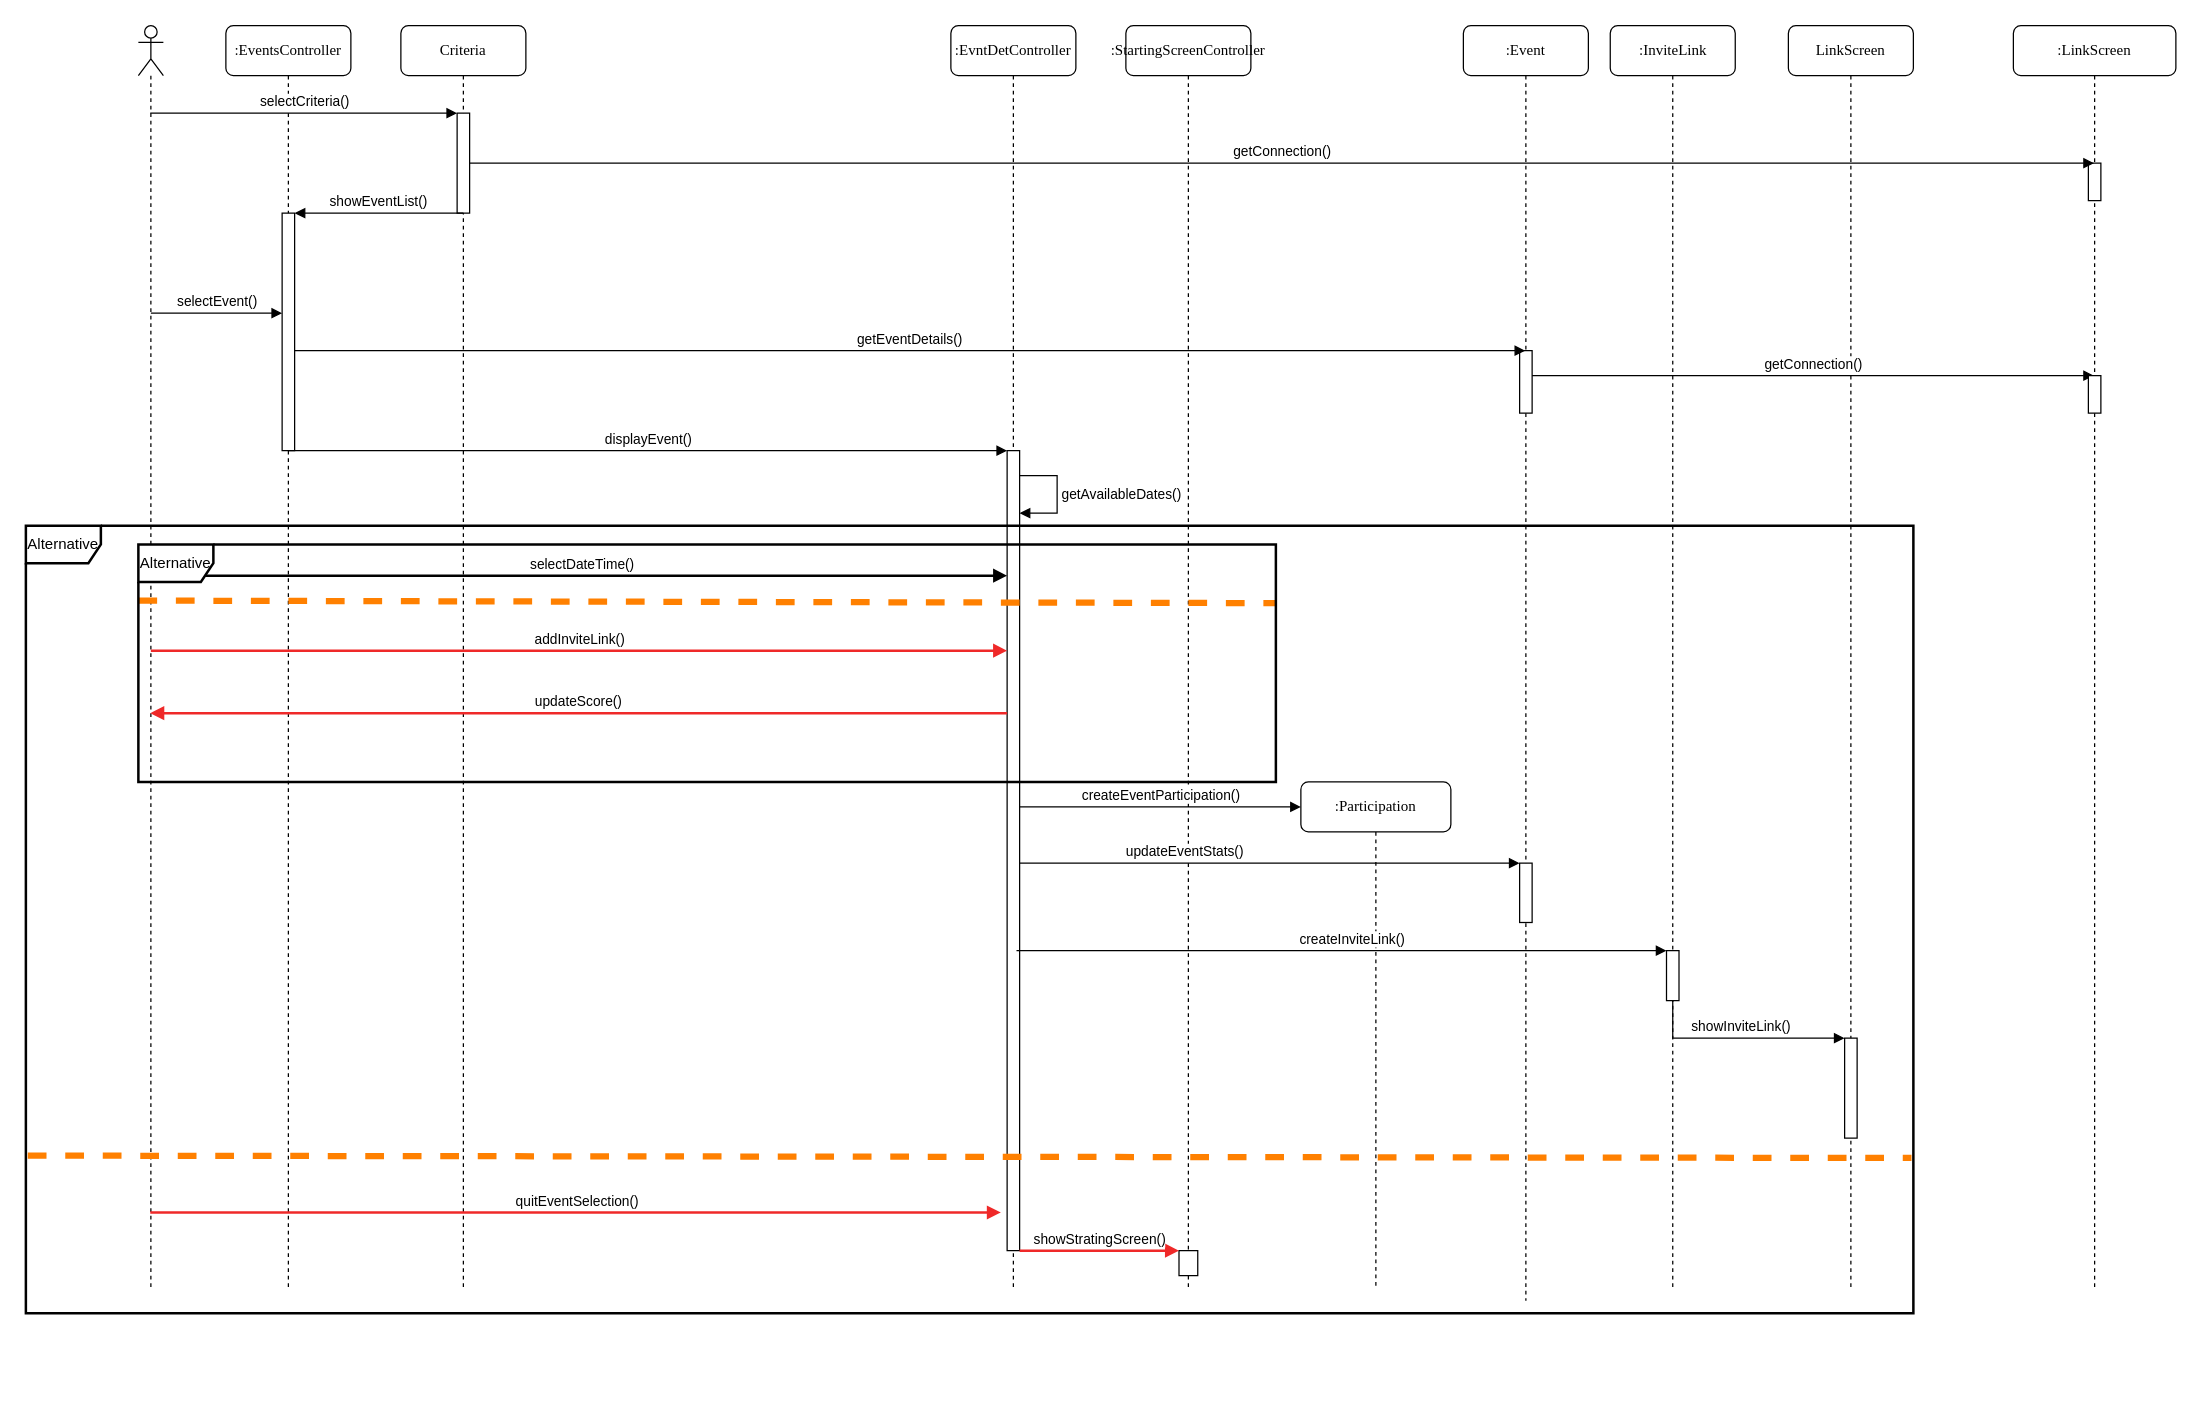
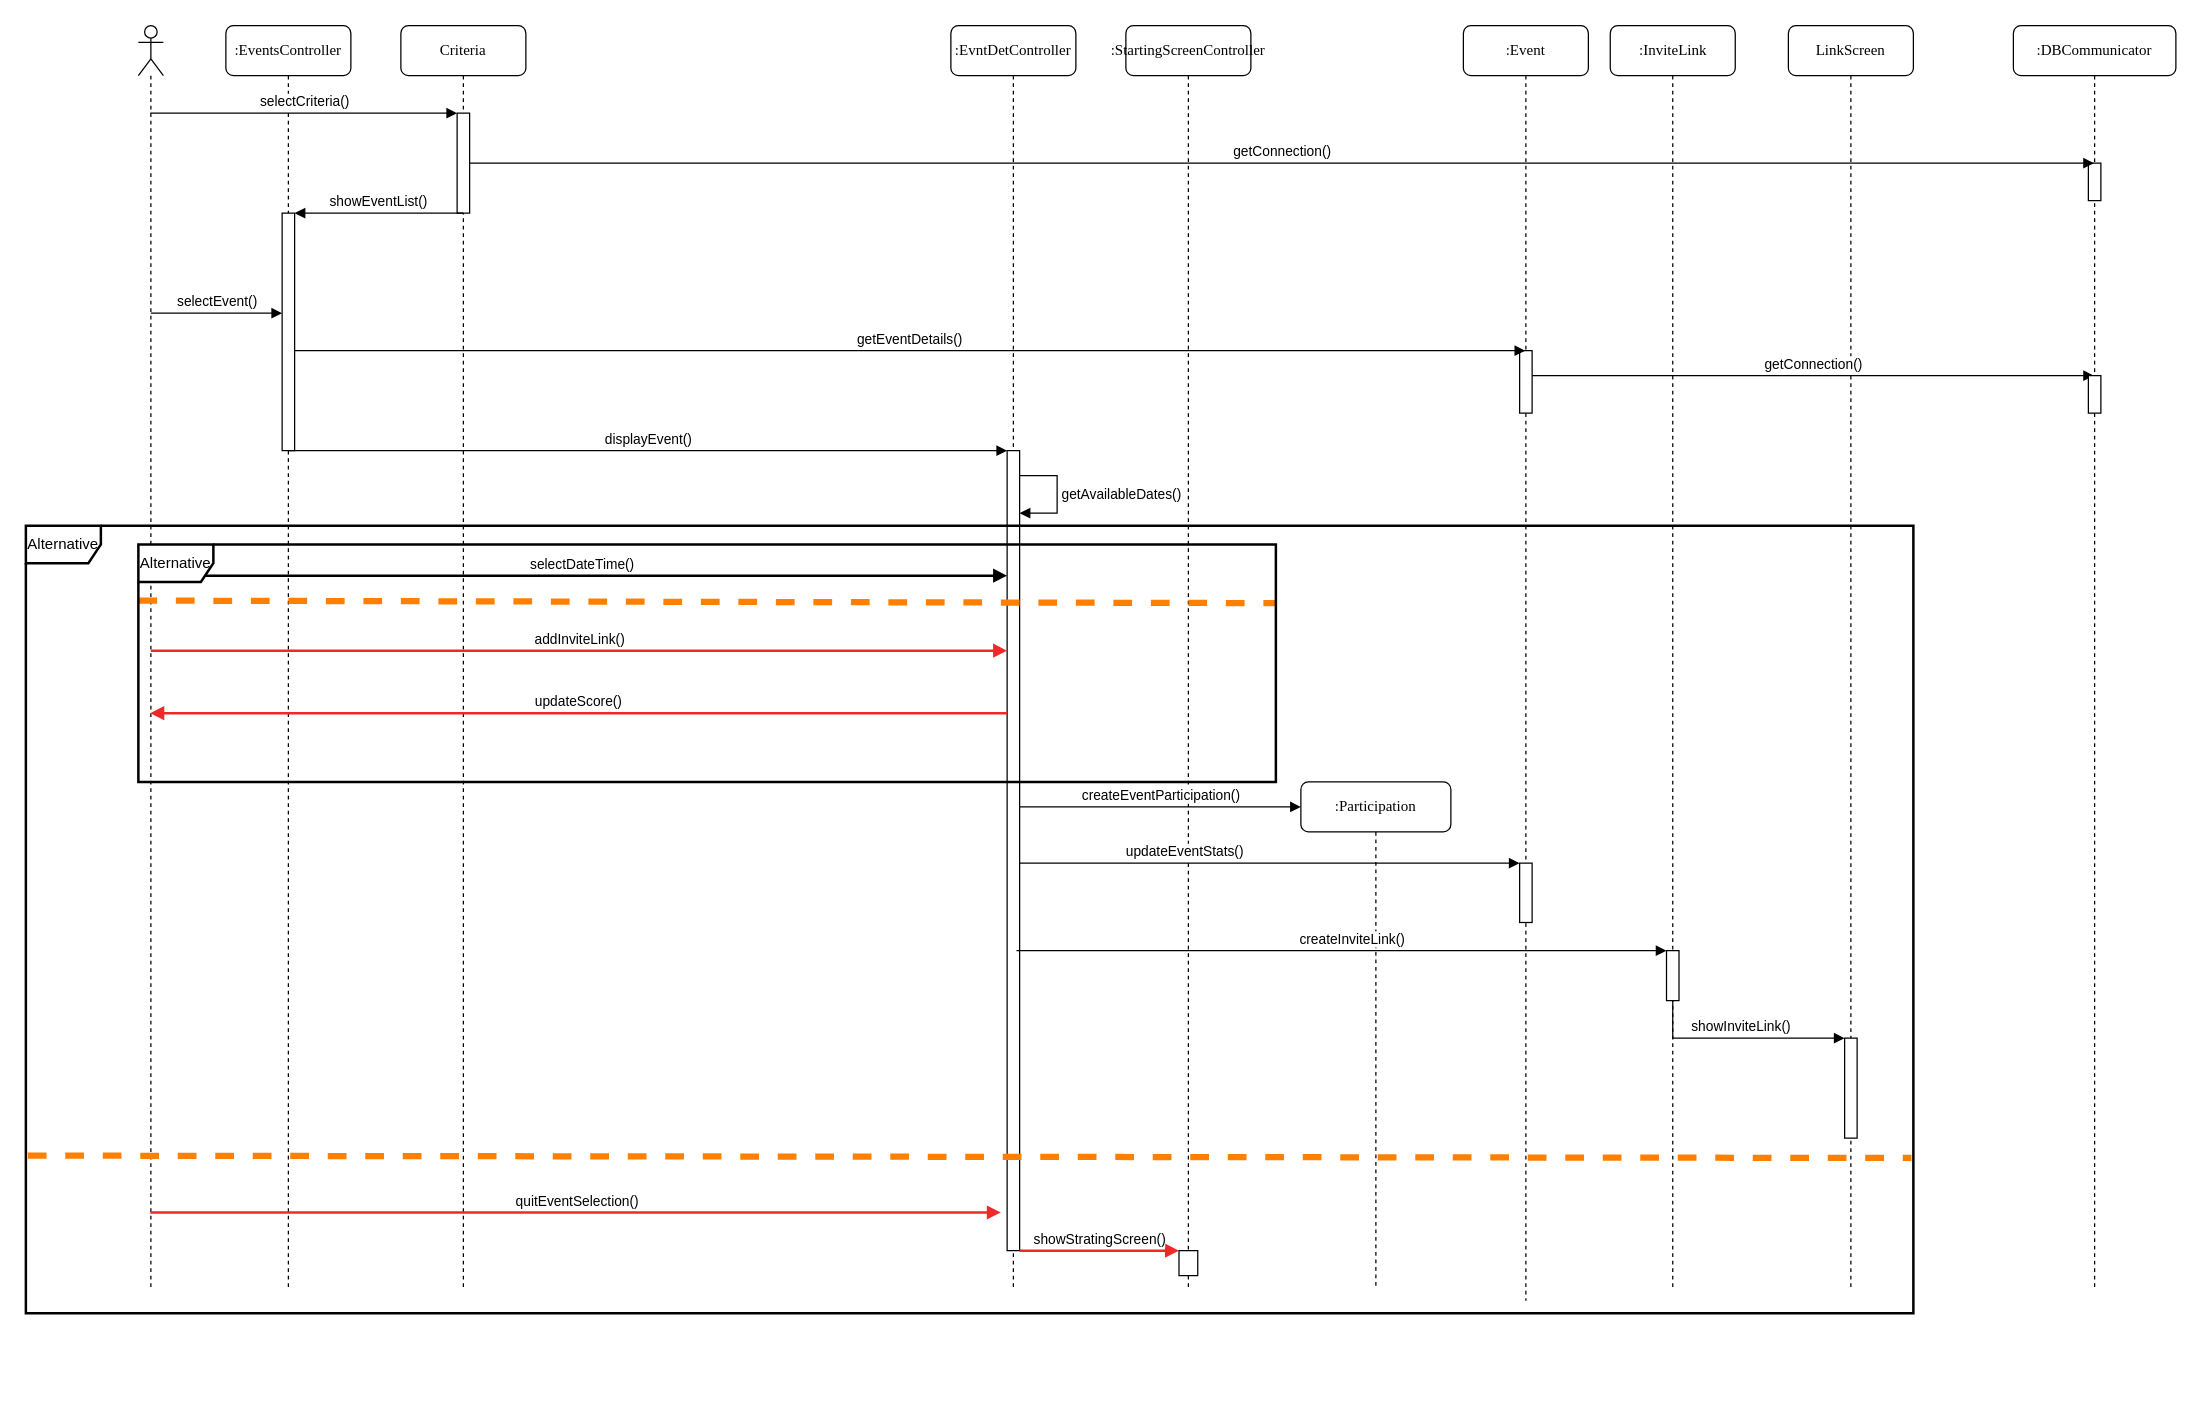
- <mxCell id="39" value=":LinkScreen" style="shape=umlLifeline;perimeter=lifelinePerimeter;whiteSpace=wrap;html=1;container=1;collapsible=0;recursiveResize=0;outlineConnect=0;rounded=1;shadow=0;comic=0;labelBackgroundColor=none;strokeWidth=1;fontFamily=Verdana;fontSize=12;align=center;" vertex="1" parent="1"><mxGeometry x="1610" y="20" width="130" height="1010" as="geometry" /></mxCell>
+ <mxCell id="39" value=":DBCommunicator" style="shape=umlLifeline;perimeter=lifelinePerimeter;whiteSpace=wrap;html=1;container=1;collapsible=0;recursiveResize=0;outlineConnect=0;rounded=1;shadow=0;comic=0;labelBackgroundColor=none;strokeWidth=1;fontFamily=Verdana;fontSize=12;align=center;" vertex="1" parent="1"><mxGeometry x="1610" y="20" width="130" height="1010" as="geometry" /></mxCell>
